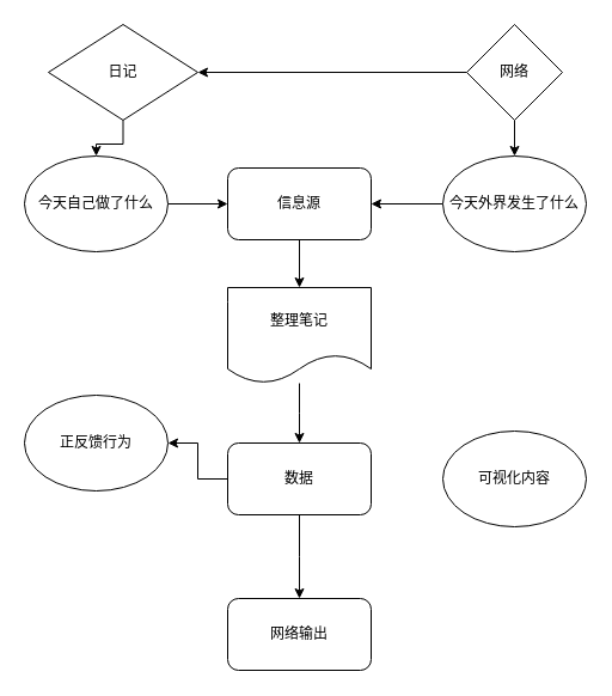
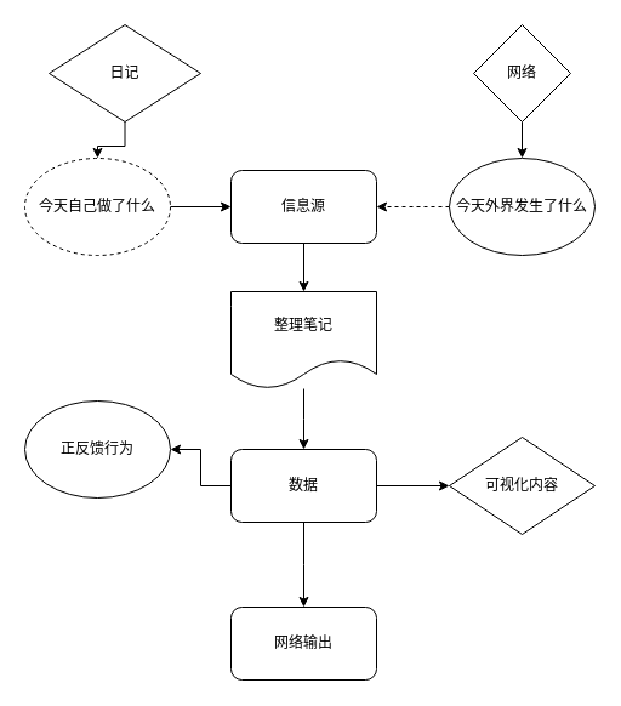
- <mxCell id="13" style="edgeStyle=orthogonalEdgeStyle;rounded=0;orthogonalLoop=1;jettySize=auto;html=1;entryX=1;entryY=0.5;entryDx=0;entryDy=0;" edge="1" parent="1" source="14" target="11"><mxGeometry relative="1" as="geometry"><mxPoint x="130" y="60" as="targetPoint" /></mxGeometry></mxCell>
- <mxCell id="5" value="今天自己做了什么" style="ellipse;whiteSpace=wrap;html=1;" vertex="1" parent="1"><mxGeometry x="20" y="130" width="120" height="80" as="geometry" /></mxCell>
+ <mxCell id="5" value="今天自己做了什么" style="ellipse;whiteSpace=wrap;html=1;dashed=1;" vertex="1" parent="1"><mxGeometry x="20" y="130" width="120" height="80" as="geometry" /></mxCell>
- <mxCell id="6" style="edgeStyle=orthogonalEdgeStyle;rounded=0;orthogonalLoop=1;jettySize=auto;html=1;entryX=1;entryY=0.5;entryDx=0;entryDy=0;" edge="1" parent="1" source="7" target="3"><mxGeometry relative="1" as="geometry" /></mxCell>
+ <mxCell id="6" style="edgeStyle=orthogonalEdgeStyle;rounded=0;orthogonalLoop=1;jettySize=auto;html=1;entryX=1;entryY=0.5;entryDx=0;entryDy=0;dashed=1;" edge="1" parent="1" source="7" target="3"><mxGeometry relative="1" as="geometry" /></mxCell>
+ <mxCell id="15" style="edgeStyle=orthogonalEdgeStyle;rounded=0;orthogonalLoop=1;jettySize=auto;html=1;entryX=0;entryY=0.5;entryDx=0;entryDy=0;" edge="1" parent="1" source="18" target="19"><mxGeometry relative="1" as="geometry"><mxPoint x="390" y="400" as="targetPoint" /></mxGeometry></mxCell>
- <mxCell id="19" value="可视化内容" style="ellipse;whiteSpace=wrap;html=1;" vertex="1" parent="1"><mxGeometry x="370" y="360" width="120" height="80" as="geometry" /></mxCell>
+ <mxCell id="19" value="可视化内容" style="rhombus;whiteSpace=wrap;html=1;" vertex="1" parent="1"><mxGeometry x="370" y="360" width="120" height="80" as="geometry" /></mxCell>
